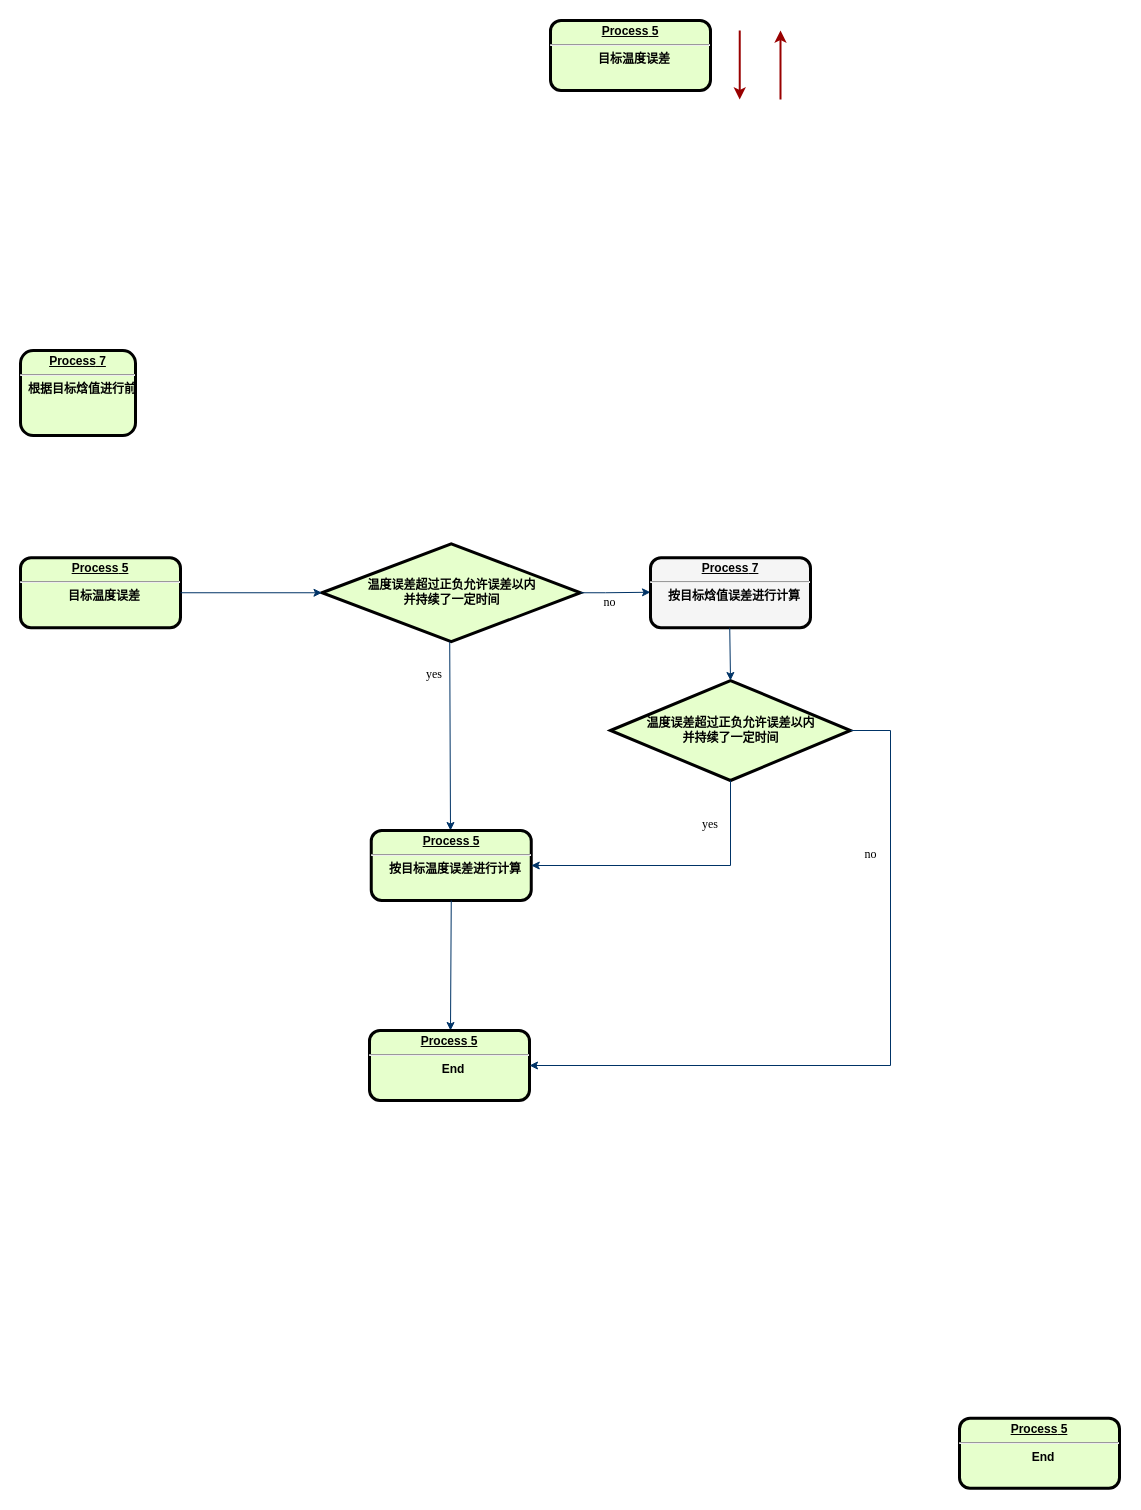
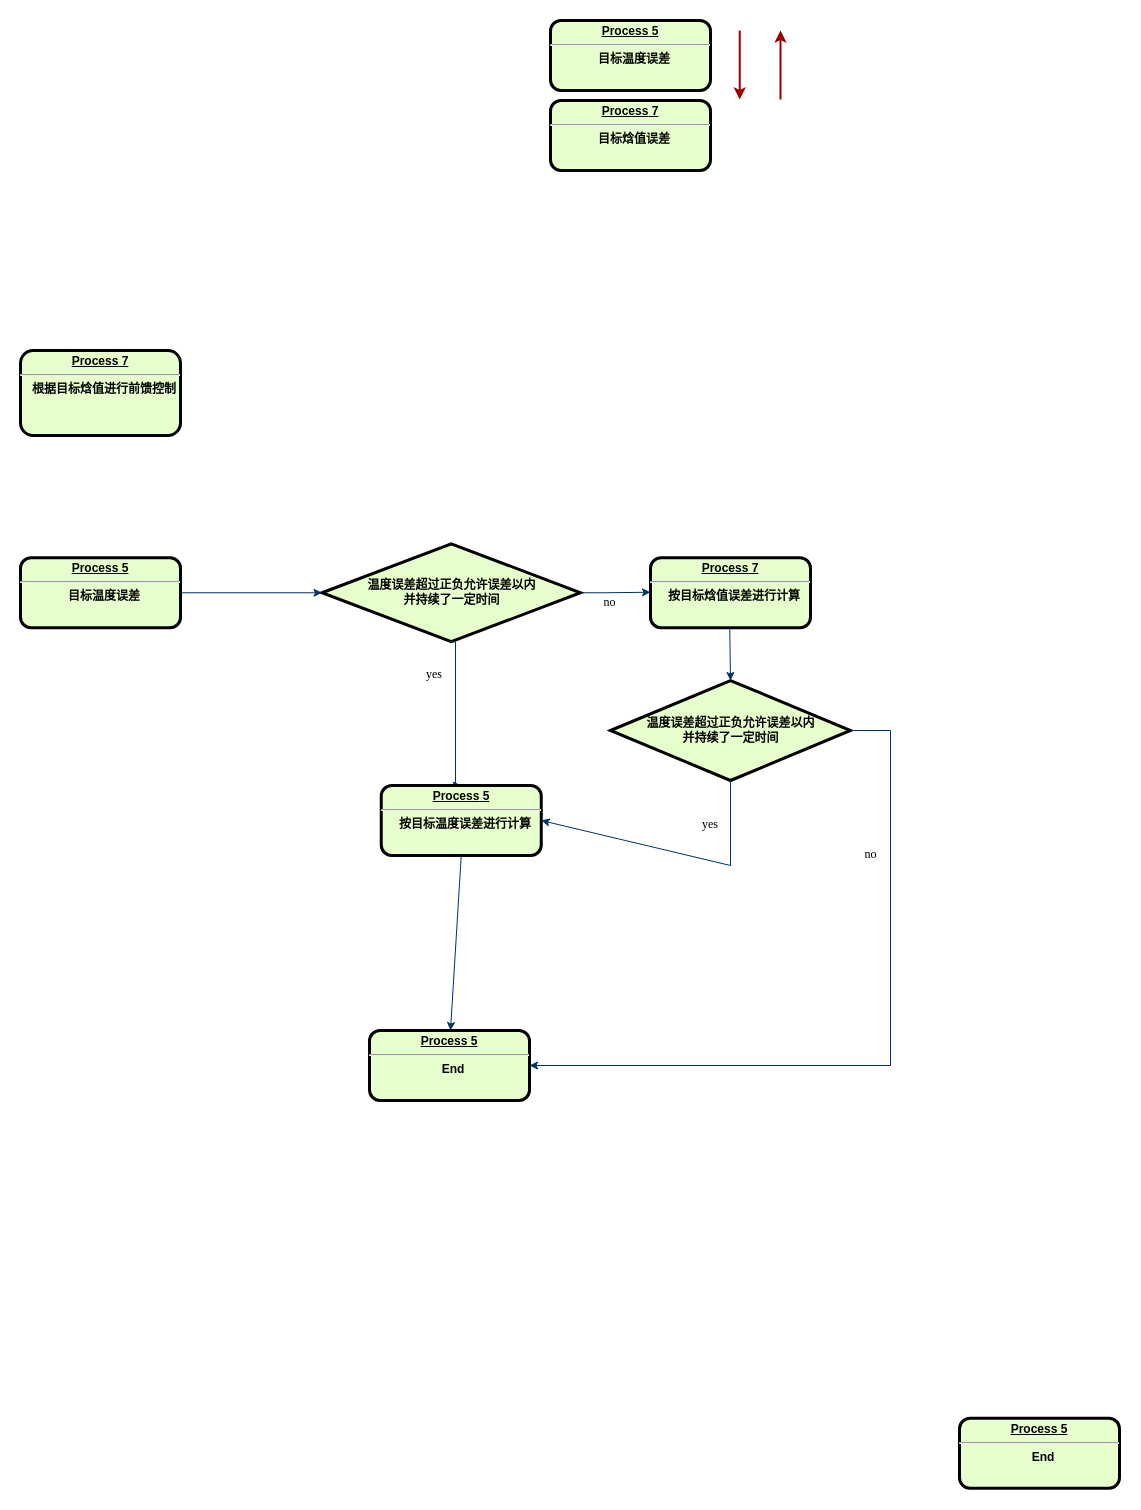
+ <mxCell id="15" value="&lt;p style=&quot;margin: 0px; margin-top: 4px; text-align: center; text-decoration: underline;&quot;&gt;&lt;strong&gt;&lt;strong&gt;Process&lt;/strong&gt; 7&lt;br&gt;&lt;/strong&gt;&lt;/p&gt;&lt;hr&gt;&lt;p style=&quot;margin: 0px; margin-left: 8px;&quot;&gt;目标焓值误差&lt;/p&gt;" style="verticalAlign=middle;align=center;overflow=fill;fontSize=12;fontFamily=Helvetica;html=1;rounded=1;fontStyle=1;strokeWidth=3;fillColor=#E6FFCC" vertex="1" parent="1"><mxGeometry x="550" y="100" width="160" height="70" as="geometry" /></mxCell>
- <mxCell id="3" value="&lt;p style=&quot;margin: 0px; margin-top: 4px; text-align: center; text-decoration: underline;&quot;&gt;&lt;strong&gt;&lt;strong&gt;Process&lt;/strong&gt; 7&lt;br&gt;&lt;/strong&gt;&lt;/p&gt;&lt;hr&gt;&lt;p style=&quot;margin: 0px; margin-left: 8px;&quot;&gt;根据目标焓值进行前馈控制&lt;/p&gt;" style="verticalAlign=middle;align=center;overflow=fill;fontSize=12;fontFamily=Helvetica;html=1;rounded=1;fontStyle=1;strokeWidth=3;fillColor=#E6FFCC" parent="1" vertex="1"><mxGeometry x="20" y="350" width="115" height="85" as="geometry" /></mxCell>
+ <mxCell id="3" value="&lt;p style=&quot;margin: 0px; margin-top: 4px; text-align: center; text-decoration: underline;&quot;&gt;&lt;strong&gt;&lt;strong&gt;Process&lt;/strong&gt; 7&lt;br&gt;&lt;/strong&gt;&lt;/p&gt;&lt;hr&gt;&lt;p style=&quot;margin: 0px; margin-left: 8px;&quot;&gt;根据目标焓值进行前馈控制&lt;/p&gt;" style="verticalAlign=middle;align=center;overflow=fill;fontSize=12;fontFamily=Helvetica;html=1;rounded=1;fontStyle=1;strokeWidth=3;fillColor=#E6FFCC" parent="1" vertex="1"><mxGeometry x="20" y="350" width="160" height="85" as="geometry" /></mxCell>
- <mxCell id="13" value="&lt;p style=&quot;margin: 0px; margin-top: 4px; text-align: center; text-decoration: underline;&quot;&gt;&lt;strong&gt;&lt;strong&gt;Process&lt;/strong&gt; 7&lt;br&gt;&lt;/strong&gt;&lt;/p&gt;&lt;hr&gt;&lt;p style=&quot;margin: 0px; margin-left: 8px;&quot;&gt;按目标焓值误差进行计算&lt;/p&gt;" style="verticalAlign=middle;align=center;overflow=fill;fontSize=12;fontFamily=Helvetica;html=1;rounded=1;fontStyle=1;strokeWidth=3;fillColor=#f5f5f5;" vertex="1" parent="1"><mxGeometry x="650" y="557.25" width="160" height="70" as="geometry" /></mxCell>
+ <mxCell id="13" value="&lt;p style=&quot;margin: 0px; margin-top: 4px; text-align: center; text-decoration: underline;&quot;&gt;&lt;strong&gt;&lt;strong&gt;Process&lt;/strong&gt; 7&lt;br&gt;&lt;/strong&gt;&lt;/p&gt;&lt;hr&gt;&lt;p style=&quot;margin: 0px; margin-left: 8px;&quot;&gt;按目标焓值误差进行计算&lt;/p&gt;" style="verticalAlign=middle;align=center;overflow=fill;fontSize=12;fontFamily=Helvetica;html=1;rounded=1;fontStyle=1;strokeWidth=3;fillColor=#E6FFCC" vertex="1" parent="1"><mxGeometry x="650" y="557.25" width="160" height="70" as="geometry" /></mxCell>
- <mxCell id="12" value="&lt;p style=&quot;margin: 0px; margin-top: 4px; text-align: center; text-decoration: underline;&quot;&gt;&lt;strong&gt;&lt;strong&gt;Process&lt;/strong&gt; 5&lt;br&gt;&lt;/strong&gt;&lt;/p&gt;&lt;hr&gt;&lt;p style=&quot;margin: 0px; margin-left: 8px;&quot;&gt;按目标温度误差进行计算&lt;/p&gt;" style="verticalAlign=middle;align=center;overflow=fill;fontSize=12;fontFamily=Helvetica;html=1;rounded=1;fontStyle=1;strokeWidth=3;fillColor=#E6FFCC" vertex="1" parent="1"><mxGeometry x="370.75" y="830" width="160" height="70" as="geometry" /></mxCell>
+ <mxCell id="12" value="&lt;p style=&quot;margin: 0px; margin-top: 4px; text-align: center; text-decoration: underline;&quot;&gt;&lt;strong&gt;&lt;strong&gt;Process&lt;/strong&gt; 5&lt;br&gt;&lt;/strong&gt;&lt;/p&gt;&lt;hr&gt;&lt;p style=&quot;margin: 0px; margin-left: 8px;&quot;&gt;按目标温度误差进行计算&lt;/p&gt;" style="verticalAlign=middle;align=center;overflow=fill;fontSize=12;fontFamily=Helvetica;html=1;rounded=1;fontStyle=1;strokeWidth=3;fillColor=#E6FFCC" vertex="1" parent="1"><mxGeometry x="380.75" y="785" width="160" height="70" as="geometry" /></mxCell>
